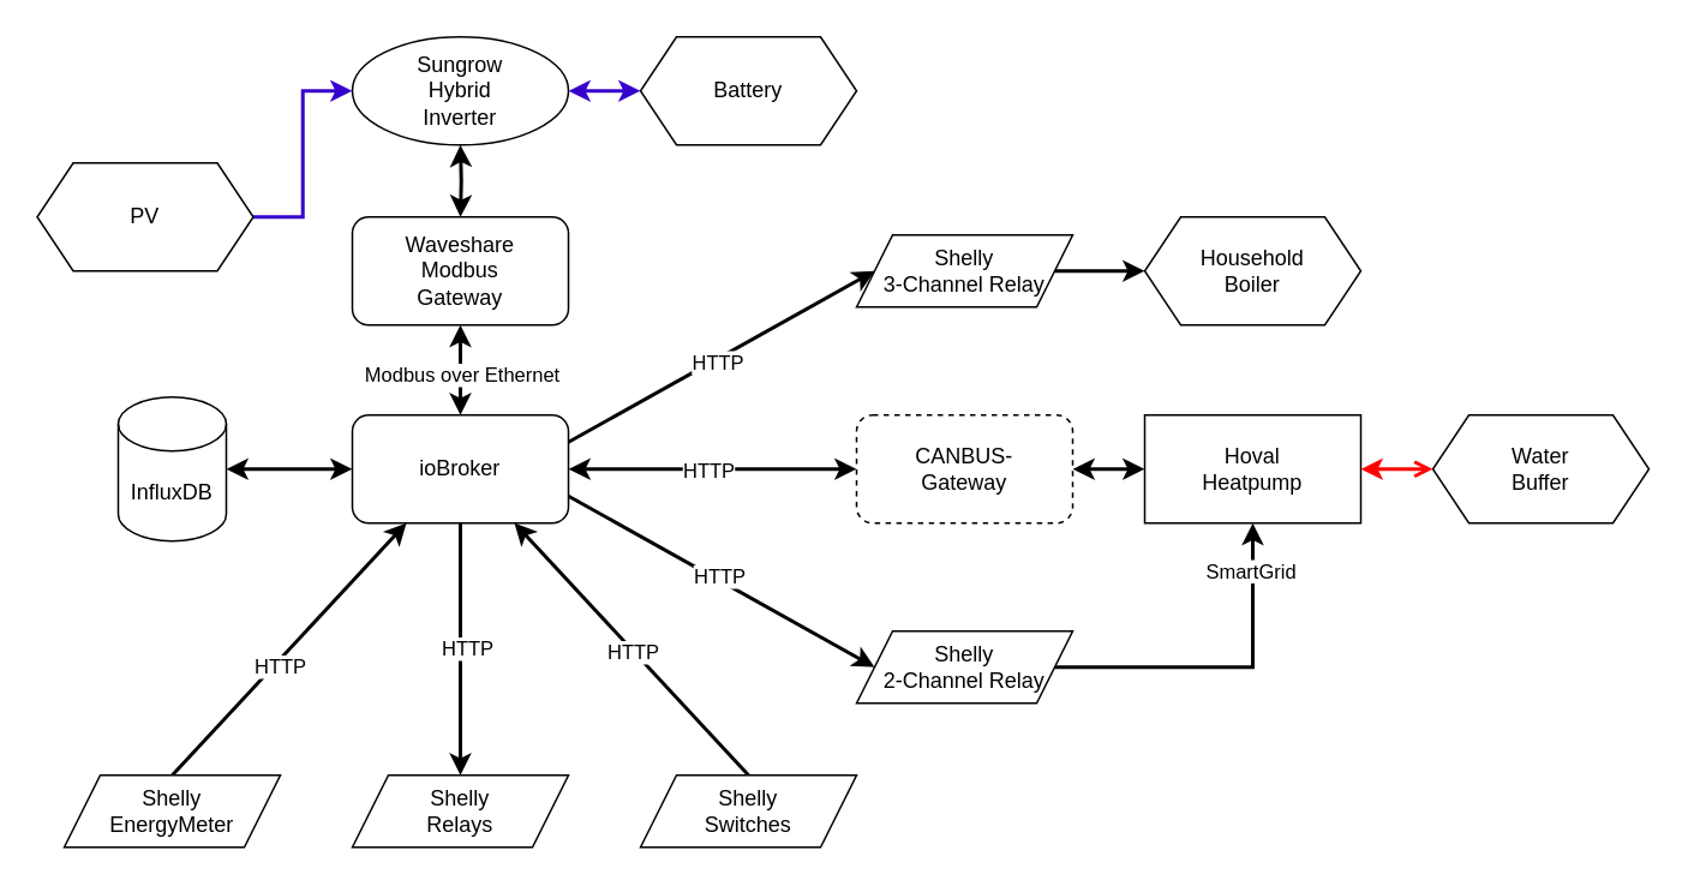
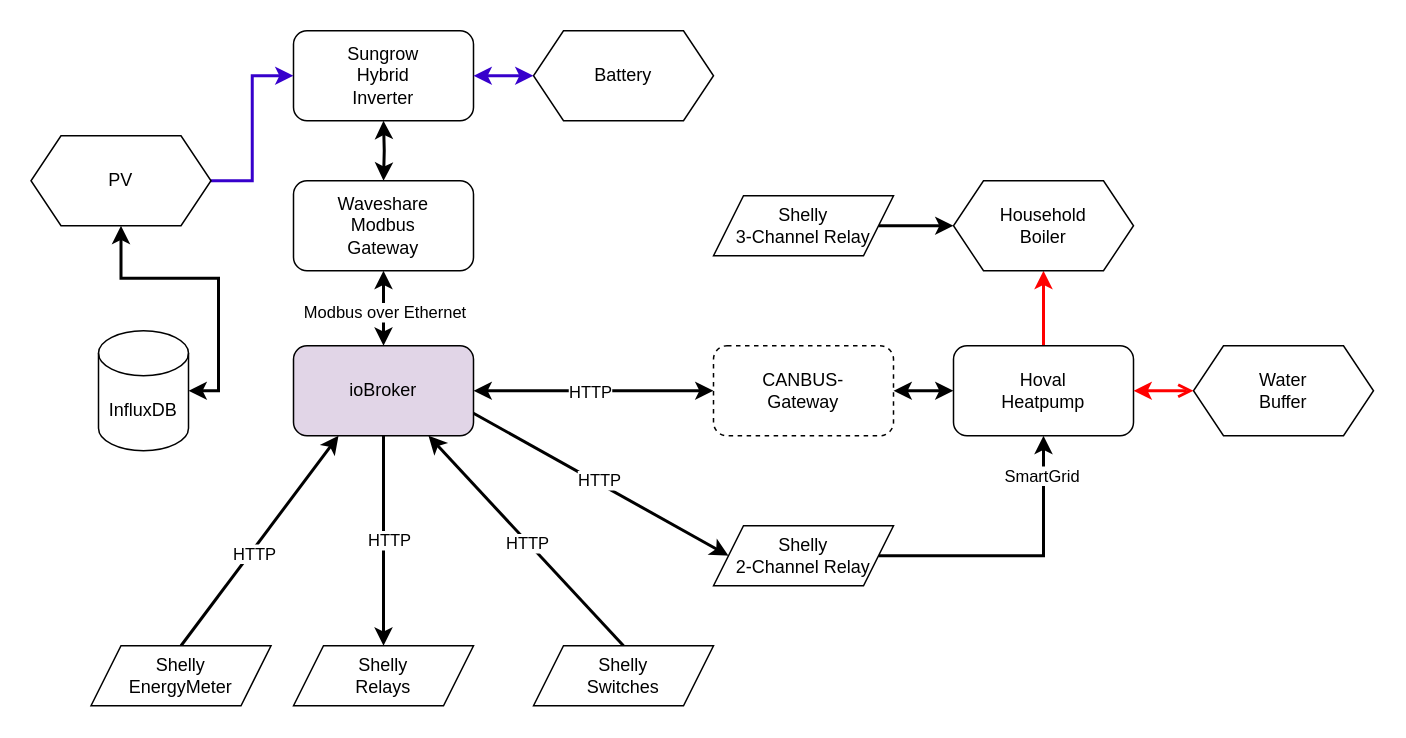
- <mxCell id="35" value="Sungrow&lt;br&gt;Hybrid&lt;br&gt;Inverter" style="ellipse;whiteSpace=wrap;html=1;" vertex="1" parent="1"><mxGeometry x="195" y="20" width="120" height="60" as="geometry" /></mxCell>
+ <mxCell id="35" value="Sungrow&lt;br&gt;Hybrid&lt;br&gt;Inverter" style="rounded=1;whiteSpace=wrap;html=1;" vertex="1" parent="1"><mxGeometry x="195" y="20" width="120" height="60" as="geometry" /></mxCell>
- <mxCell id="6" style="rounded=0;orthogonalLoop=1;jettySize=auto;html=1;exitX=1;exitY=0.25;exitDx=0;exitDy=0;entryX=0;entryY=0.5;entryDx=0;entryDy=0;strokeWidth=2;" edge="1" parent="1" source="10" target="33"><mxGeometry relative="1" as="geometry" /></mxCell>
- <mxCell id="7" value="HTTP" style="edgeLabel;html=1;align=center;verticalAlign=middle;resizable=0;points=[];" vertex="1" connectable="0" parent="6"><mxGeometry x="-0.03" y="-1" relative="1" as="geometry"><mxPoint as="offset" /></mxGeometry></mxCell>
+ <mxCell id="23" style="edgeStyle=orthogonalEdgeStyle;rounded=0;orthogonalLoop=1;jettySize=auto;html=1;exitX=0.5;exitY=0;exitDx=0;exitDy=0;entryX=0.5;entryY=1;entryDx=0;entryDy=0;strokeWidth=2;fillColor=#e51400;strokeColor=#Ff0000;" edge="1" parent="1" source="24" target="29"><mxGeometry relative="1" as="geometry" /></mxCell>
- <mxCell id="11" style="edgeStyle=orthogonalEdgeStyle;rounded=0;orthogonalLoop=1;jettySize=auto;html=1;exitX=1;exitY=0.5;exitDx=0;exitDy=0;exitPerimeter=0;entryX=0;entryY=0.5;entryDx=0;entryDy=0;startArrow=classic;startFill=1;strokeWidth=2;" edge="1" parent="1" source="12" target="10"><mxGeometry relative="1" as="geometry" /></mxCell>
+ <mxCell id="11" style="edgeStyle=orthogonalEdgeStyle;rounded=0;orthogonalLoop=1;jettySize=auto;html=1;exitX=1;exitY=0.5;exitDx=0;exitDy=0;exitPerimeter=0;startArrow=classic;startFill=1;strokeWidth=2;" edge="1" parent="1" source="12" target="38"><mxGeometry relative="1" as="geometry" /></mxCell>
- <mxCell id="10" value="ioBroker" style="rounded=1;whiteSpace=wrap;html=1;" vertex="1" parent="1"><mxGeometry x="195" y="230" width="120" height="60" as="geometry" /></mxCell>
+ <mxCell id="10" value="ioBroker" style="rounded=1;whiteSpace=wrap;html=1;fillColor=#e1d5e7;" vertex="1" parent="1"><mxGeometry x="195" y="230" width="120" height="60" as="geometry" /></mxCell>
- <mxCell id="24" value="Hoval&lt;br&gt;Heatpump" style="whiteSpace=wrap;html=1;rounded=0;" vertex="1" parent="1"><mxGeometry x="635" y="230" width="120" height="60" as="geometry" /></mxCell>
+ <mxCell id="24" value="Hoval&lt;br&gt;Heatpump" style="rounded=1;whiteSpace=wrap;html=1;" vertex="1" parent="1"><mxGeometry x="635" y="230" width="120" height="60" as="geometry" /></mxCell>
- <mxCell id="15" value="Shelly&lt;br&gt;EnergyMeter" style="shape=parallelogram;perimeter=parallelogramPerimeter;whiteSpace=wrap;html=1;fixedSize=1;" vertex="1" parent="1"><mxGeometry x="35" y="430" width="120" height="40" as="geometry" /></mxCell>
+ <mxCell id="15" value="Shelly&lt;br&gt;EnergyMeter" style="shape=parallelogram;perimeter=parallelogramPerimeter;whiteSpace=wrap;html=1;fixedSize=1;" vertex="1" parent="1"><mxGeometry x="60" y="430" width="120" height="40" as="geometry" /></mxCell>
